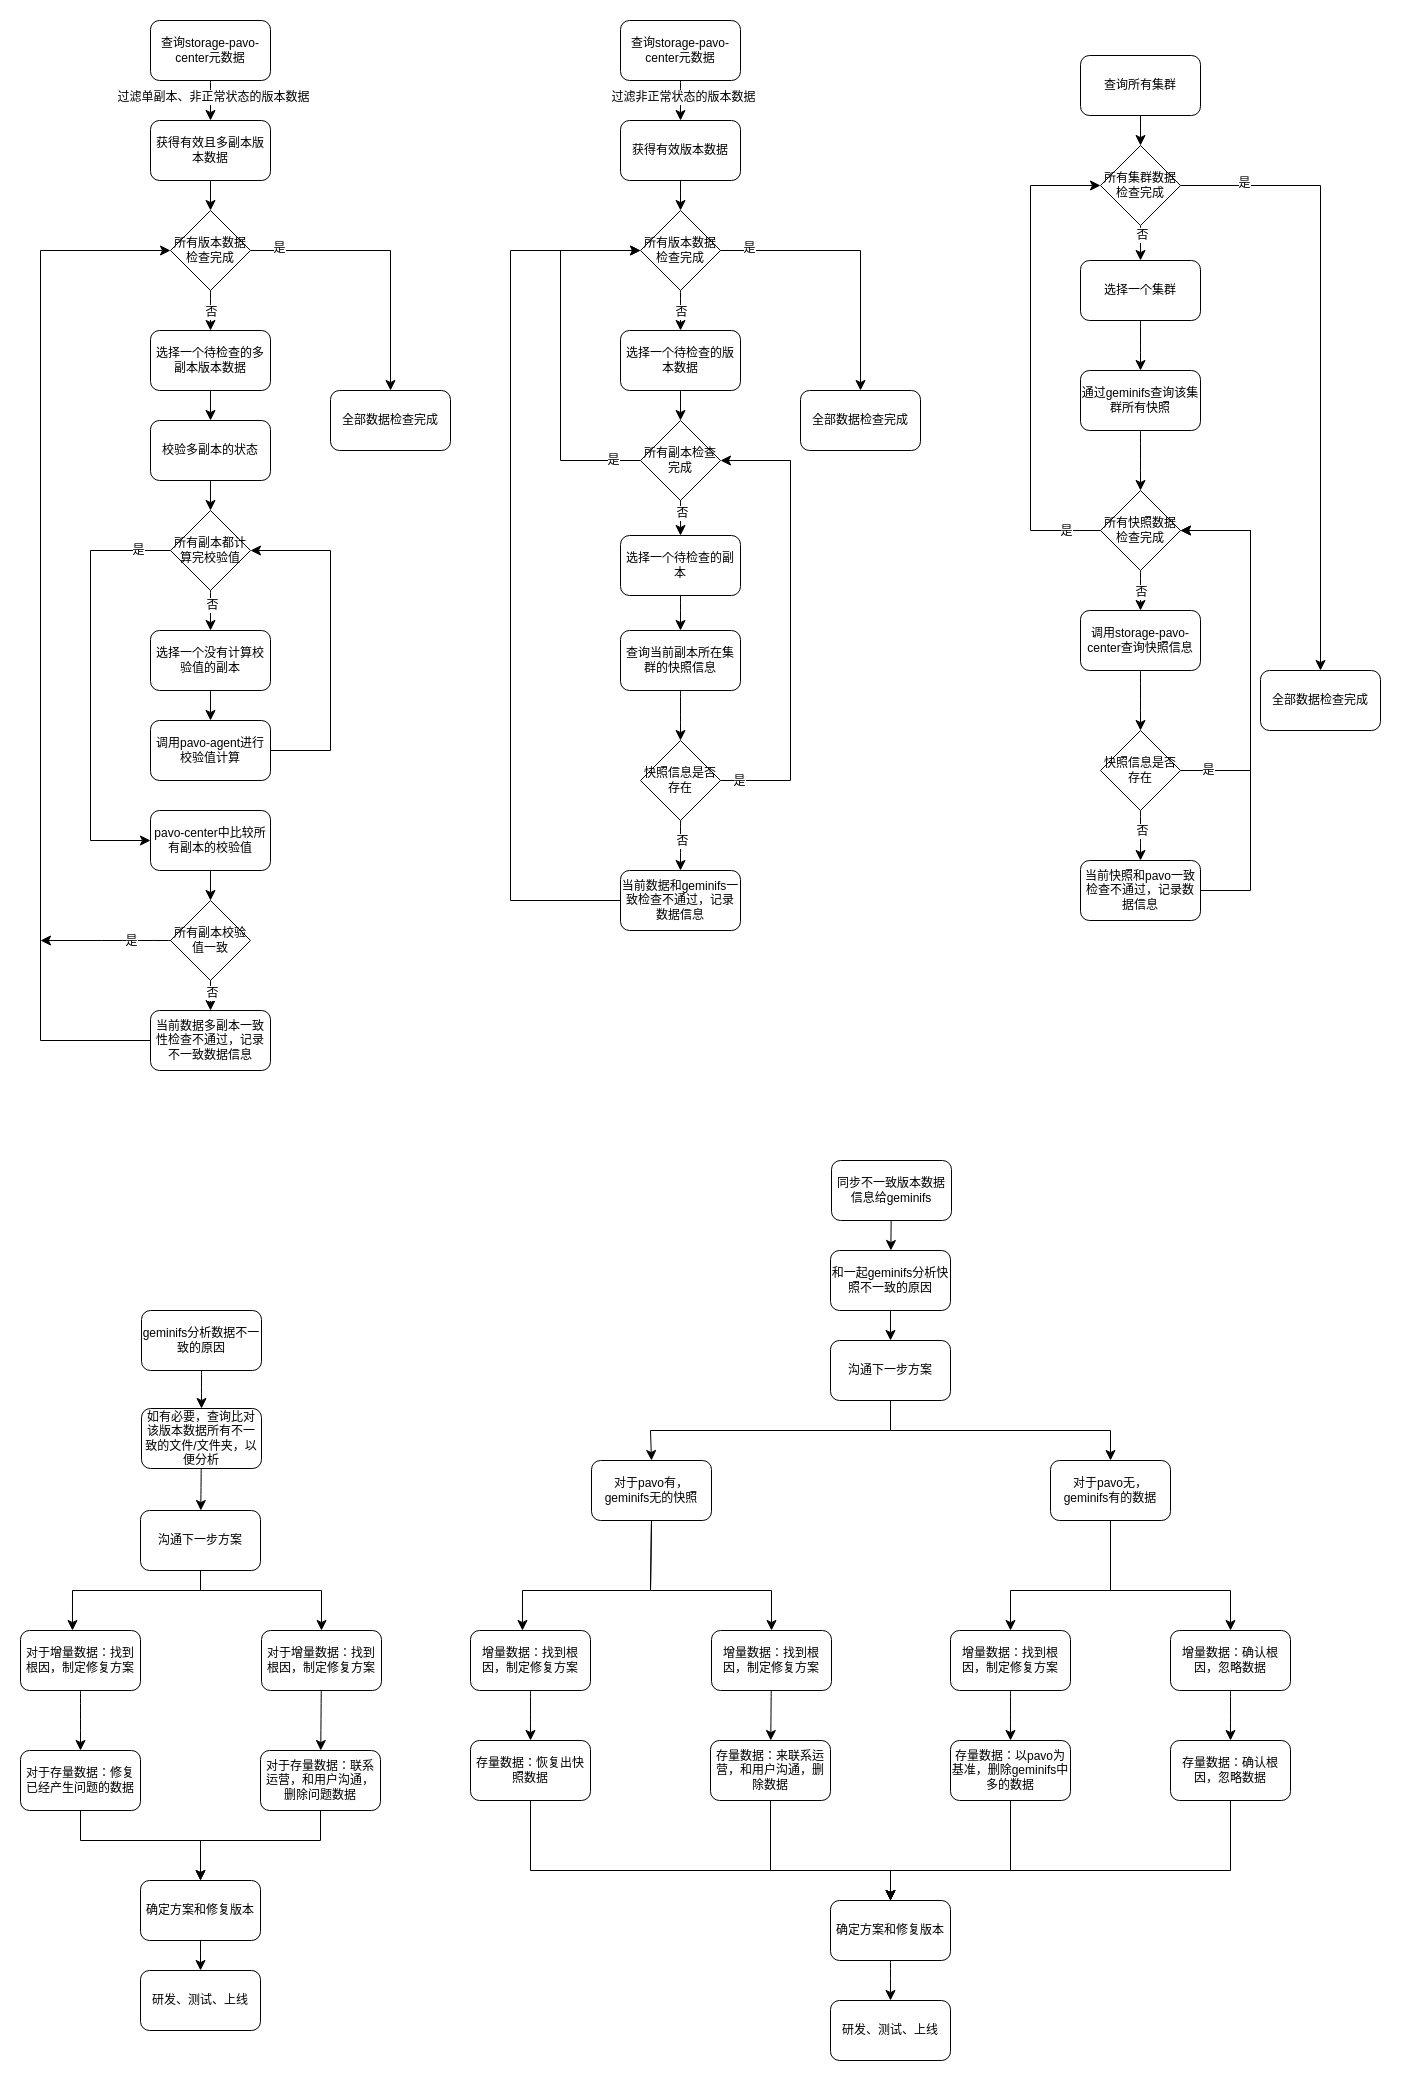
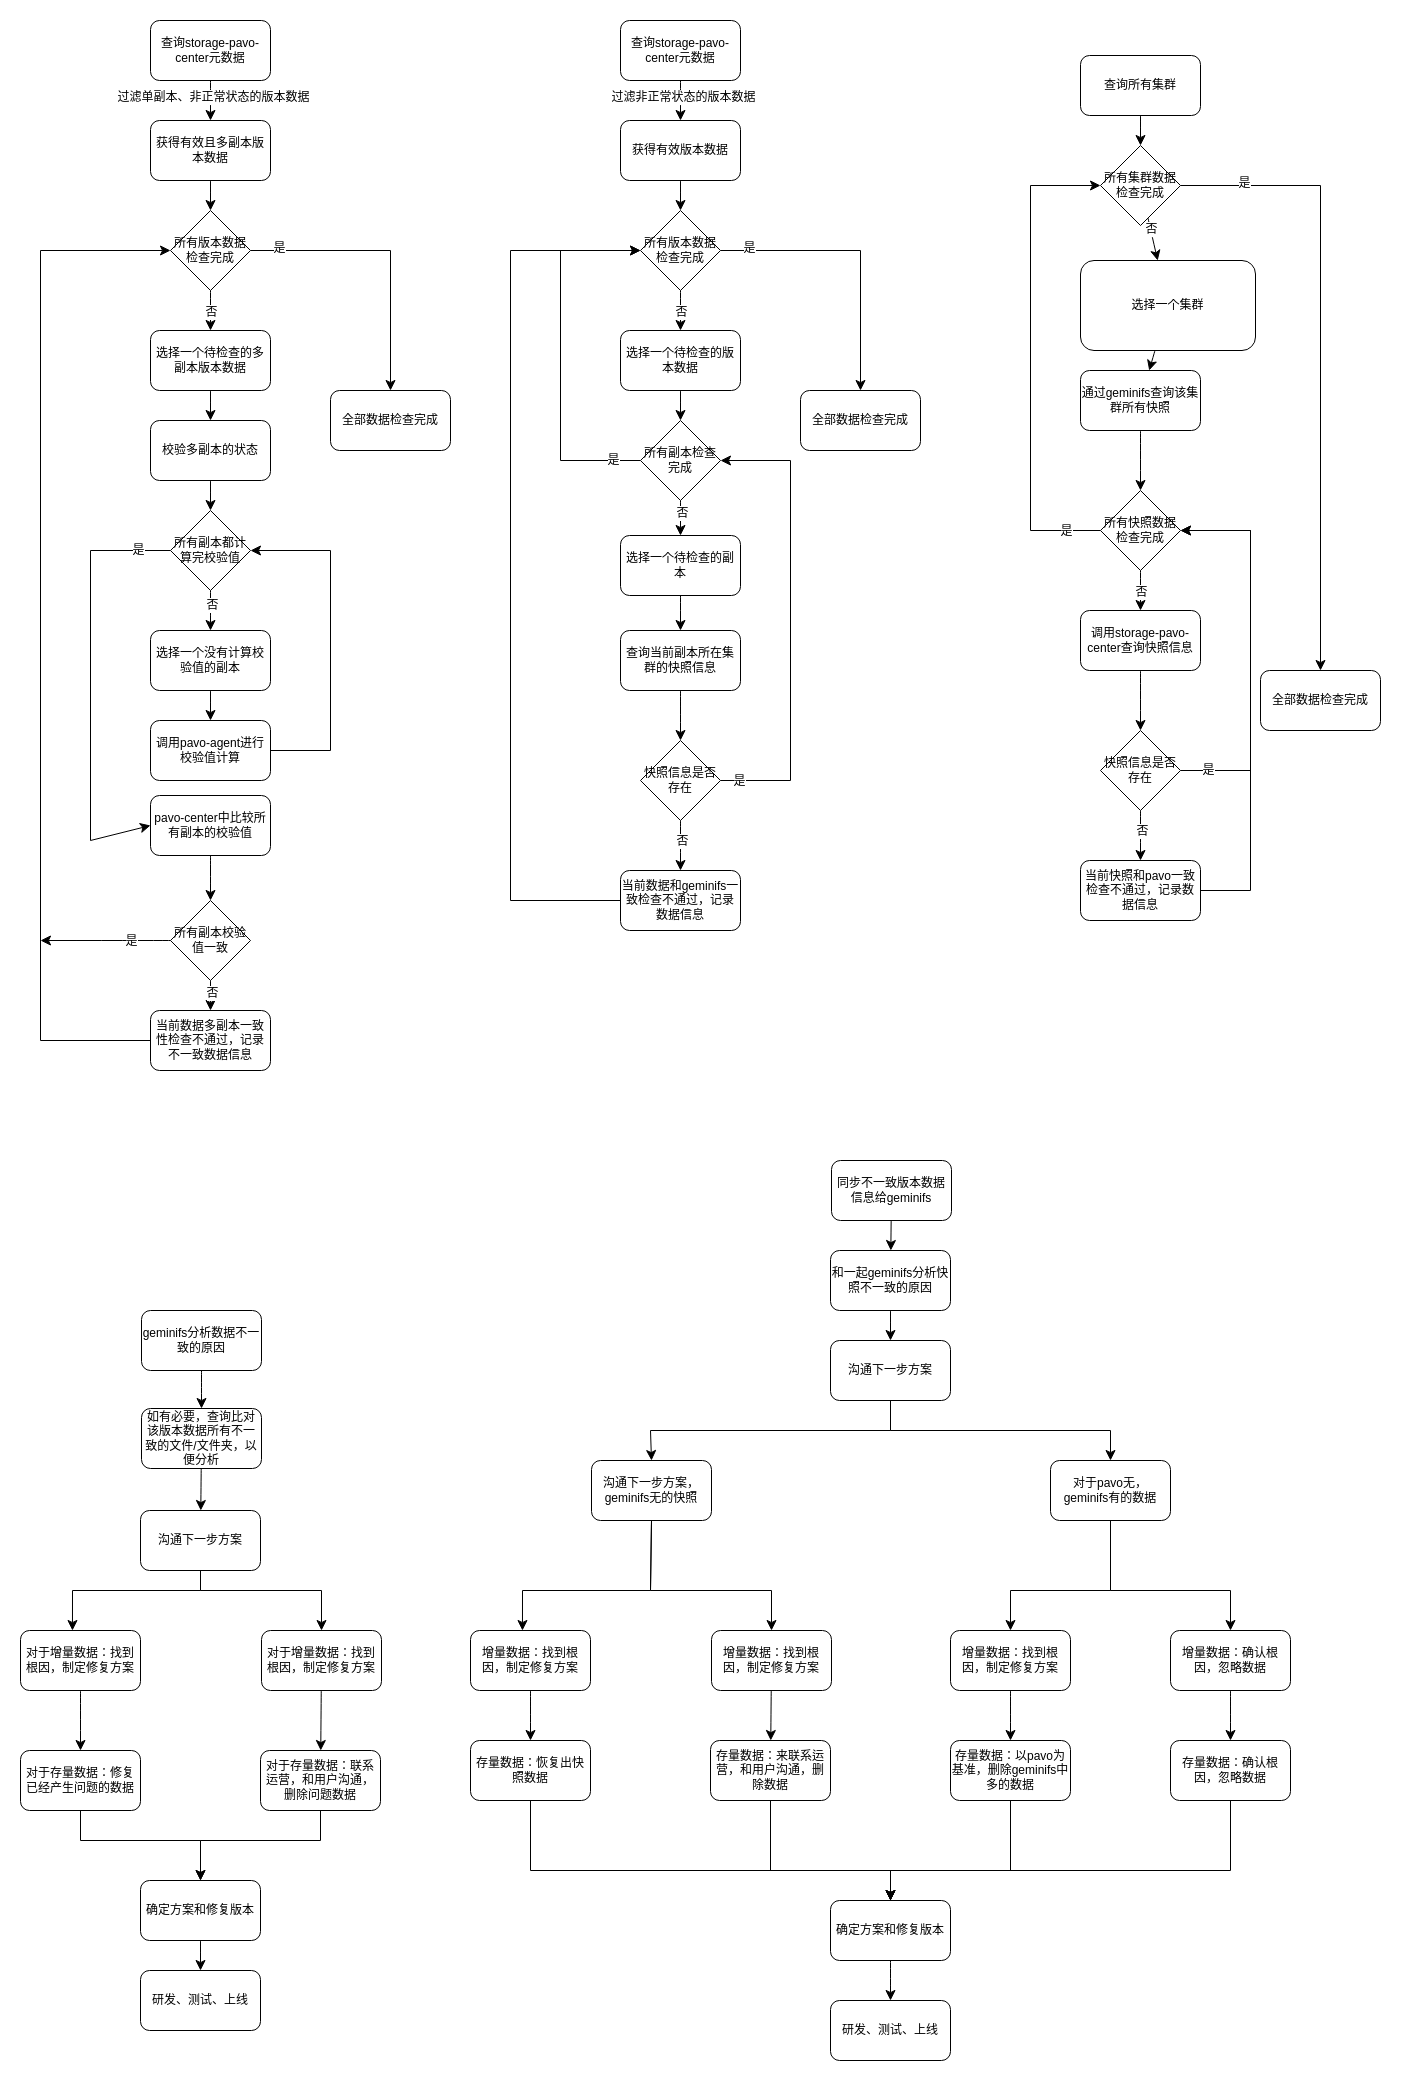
- <mxCell id="87" value="选择一个集群" style="rounded=1;whiteSpace=wrap;html=1;" parent="1" vertex="1"><mxGeometry x="1080" y="260" width="120" height="60" as="geometry" /></mxCell>
+ <mxCell id="87" value="选择一个集群" style="rounded=1;whiteSpace=wrap;html=1;" parent="1" vertex="1"><mxGeometry x="1080" y="260" width="175" height="90" as="geometry" /></mxCell>
- <mxCell id="25" value="pavo-center中比较所有副本的校验值" style="rounded=1;whiteSpace=wrap;html=1;" parent="1" vertex="1"><mxGeometry x="150" y="810" width="120" height="60" as="geometry" /></mxCell>
+ <mxCell id="25" value="pavo-center中比较所有副本的校验值" style="rounded=1;whiteSpace=wrap;html=1;" parent="1" vertex="1"><mxGeometry x="150" y="795" width="120" height="60" as="geometry" /></mxCell>
- <mxCell id="111" value="对于pavo有，geminifs无的快照" style="rounded=1;whiteSpace=wrap;html=1;" parent="1" vertex="1"><mxGeometry x="591" y="1460" width="120" height="60" as="geometry" /></mxCell>
+ <mxCell id="111" value="沟通下一步方案，geminifs无的快照" style="rounded=1;whiteSpace=wrap;html=1;" parent="1" vertex="1"><mxGeometry x="591" y="1460" width="120" height="60" as="geometry" /></mxCell>
